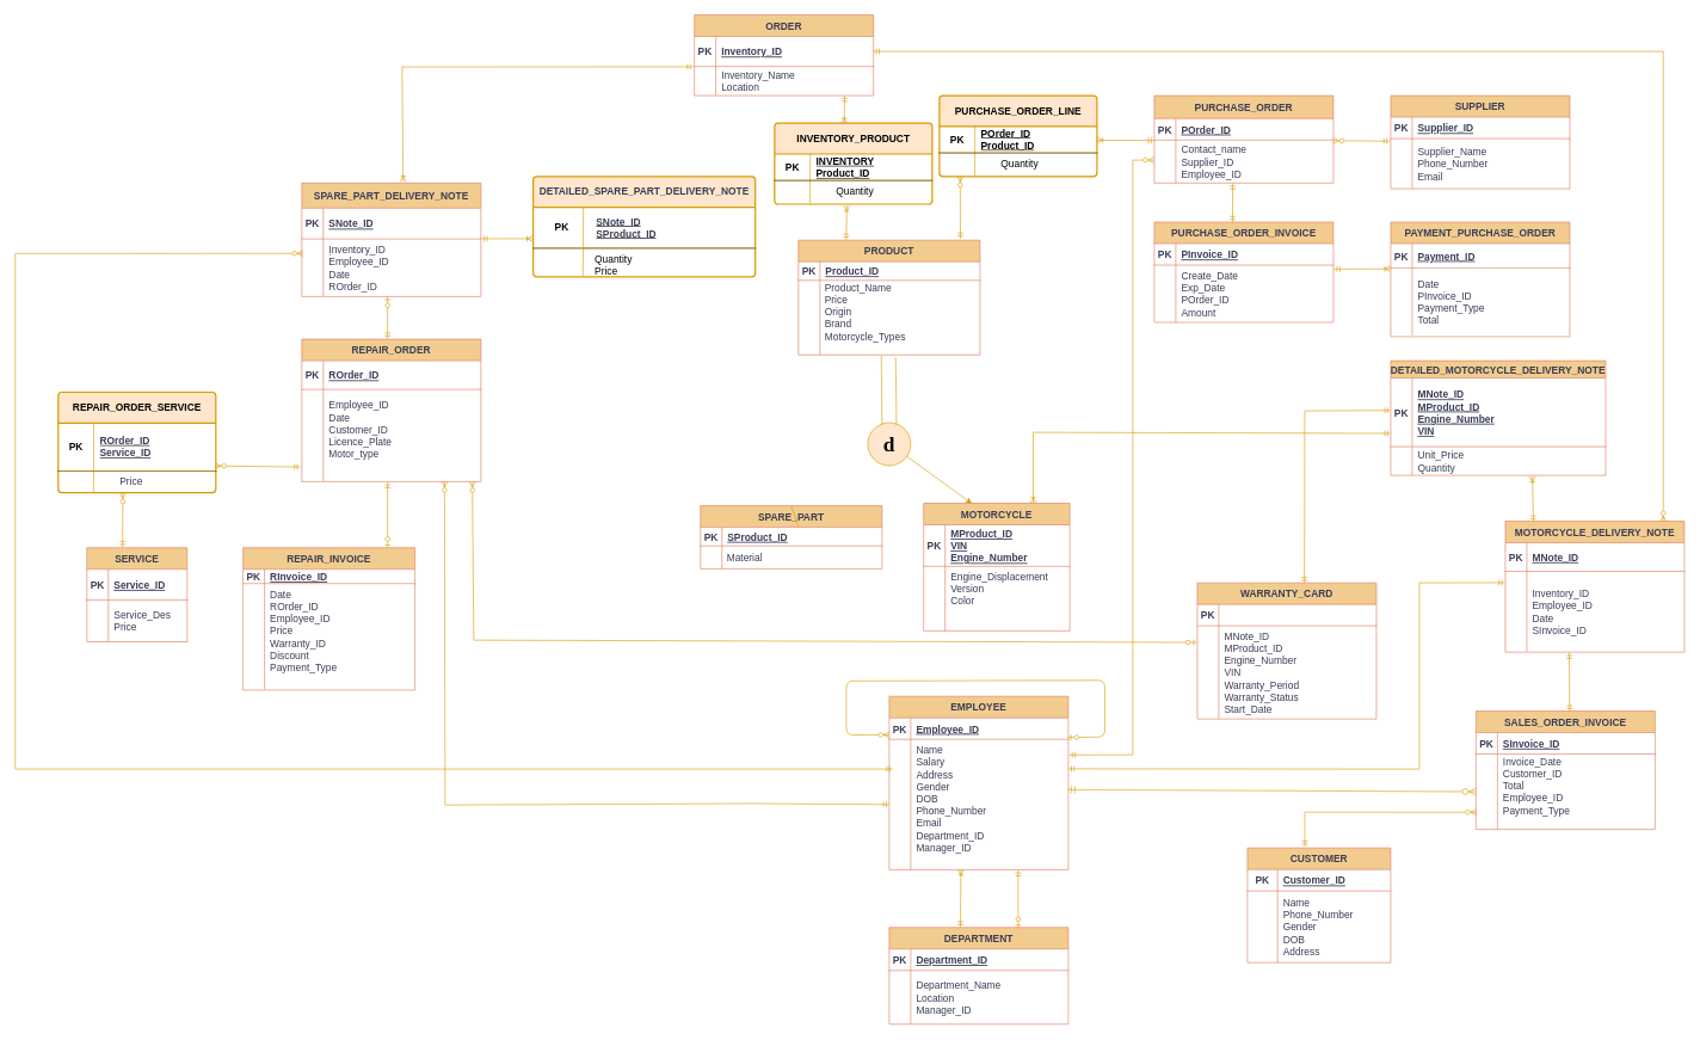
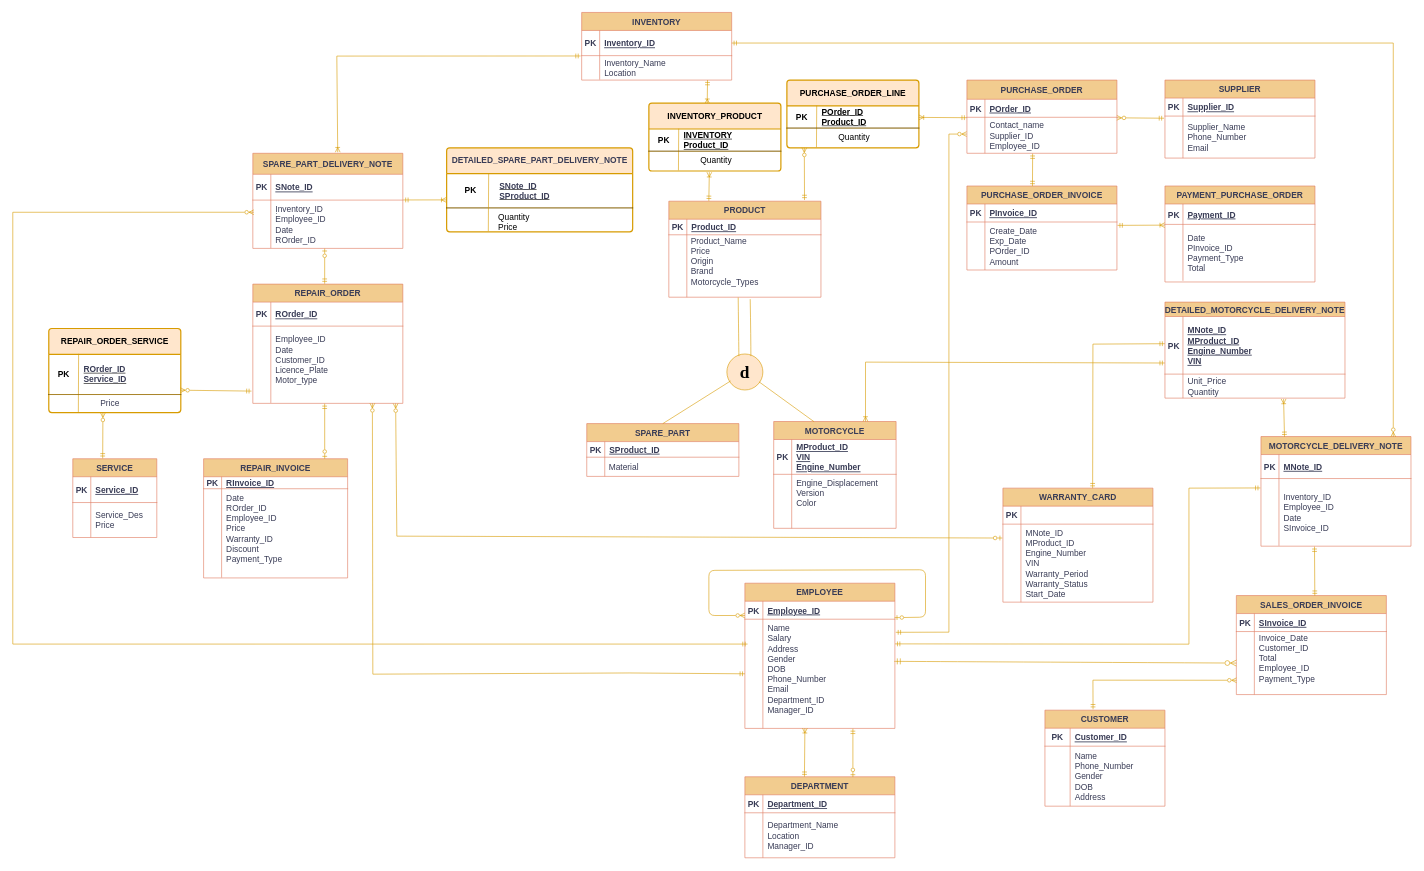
- <mxCell id="68" value="ORDER" style="shape=table;startSize=30;container=1;collapsible=1;childLayout=tableLayout;fixedRows=1;rowLines=0;fontStyle=1;align=center;resizeLast=1;labelBackgroundColor=none;fillColor=#F2CC8F;strokeColor=#E07A5F;fontColor=#393C56;fontSize=14;" parent="1" vertex="1"><mxGeometry x="968.8" y="20" width="250" height="112.72" as="geometry" /></mxCell>
+ <mxCell id="68" value="INVENTORY" style="shape=table;startSize=30;container=1;collapsible=1;childLayout=tableLayout;fixedRows=1;rowLines=0;fontStyle=1;align=center;resizeLast=1;labelBackgroundColor=none;fillColor=#F2CC8F;strokeColor=#E07A5F;fontColor=#393C56;fontSize=14;" parent="1" vertex="1"><mxGeometry x="968.8" y="20" width="250" height="112.72" as="geometry" /></mxCell>
- <mxCell id="31" value="" style="endArrow=classic;html=1;rounded=0;exitX=0.894;exitY=1.048;exitDx=0;exitDy=0;exitPerimeter=0;fillColor=#ffe6cc;strokeColor=#d79b00;entryX=0.33;entryY=0.002;entryDx=0;entryDy=0;entryPerimeter=0;" parent="1" source="67" target="9" edge="1"><mxGeometry width="50" height="50" relative="1" as="geometry"><mxPoint x="1350.8" y="595.16" as="sourcePoint" /><mxPoint x="1390.8" y="702.72" as="targetPoint" /></mxGeometry></mxCell>
+ <mxCell id="31" value="" style="endArrow=none;html=1;rounded=0;exitX=0.894;exitY=1.048;exitDx=0;exitDy=0;exitPerimeter=0;fillColor=#ffe6cc;strokeColor=#d79b00;entryX=0.33;entryY=0.002;entryDx=0;entryDy=0;entryPerimeter=0;" parent="1" source="67" target="9" edge="1"><mxGeometry width="50" height="50" relative="1" as="geometry"><mxPoint x="1350.8" y="595.16" as="sourcePoint" /><mxPoint x="1390.8" y="702.72" as="targetPoint" /></mxGeometry></mxCell>
- <mxCell id="32" value="" style="endArrow=none;html=1;rounded=0;exitX=0.5;exitY=0;exitDx=0;exitDy=0;fillColor=#ffe6cc;strokeColor=#d79b00;" parent="1" source="16" target="19" edge="1"><mxGeometry width="50" height="50" relative="1" as="geometry"><mxPoint x="1110.8" y="722.72" as="sourcePoint" /><mxPoint x="1210.8" y="632.72" as="targetPoint" /></mxGeometry></mxCell>
+ <mxCell id="32" value="" style="endArrow=none;html=1;rounded=0;exitX=0.5;exitY=0;exitDx=0;exitDy=0;fillColor=#ffe6cc;strokeColor=#d79b00;" parent="1" source="16" target="67" edge="1"><mxGeometry width="50" height="50" relative="1" as="geometry"><mxPoint x="1110.8" y="722.72" as="sourcePoint" /><mxPoint x="1210.8" y="632.72" as="targetPoint" /></mxGeometry></mxCell>
